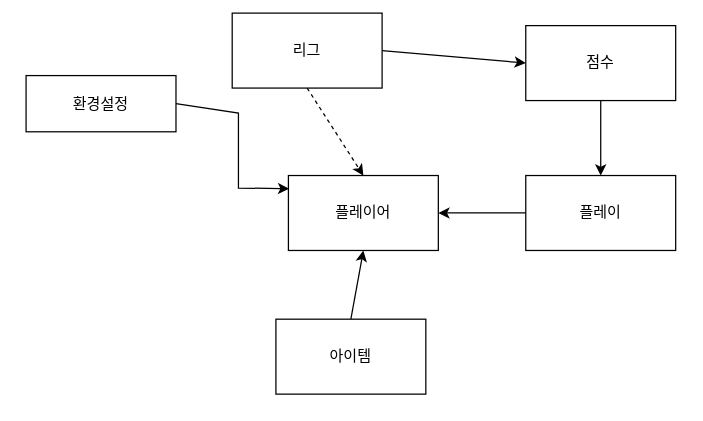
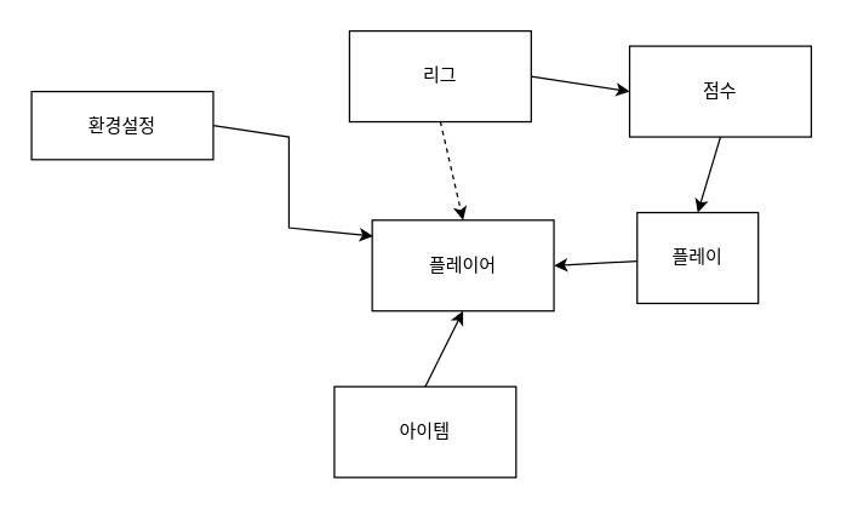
- <mxCell id="5" value="리그" style="rounded=0;whiteSpace=wrap;html=1;" vertex="1" parent="1"><mxGeometry x="185" y="10" width="120" height="60" as="geometry" /></mxCell>
+ <mxCell id="5" value="리그" style="rounded=0;whiteSpace=wrap;html=1;" vertex="1" parent="1"><mxGeometry x="230" y="20" width="120" height="60" as="geometry" /></mxCell>
- <mxCell id="10" value="점수" style="rounded=0;whiteSpace=wrap;html=1;" vertex="1" parent="1"><mxGeometry x="420" y="20" width="120" height="60" as="geometry" /></mxCell>
+ <mxCell id="10" value="점수" style="rounded=0;whiteSpace=wrap;html=1;" vertex="1" parent="1"><mxGeometry x="415" y="30" width="120" height="60" as="geometry" /></mxCell>
- <mxCell id="2" value="플레이어" style="rounded=0;whiteSpace=wrap;html=1;" vertex="1" parent="1"><mxGeometry x="230" y="140" width="120" height="60" as="geometry" /></mxCell>
+ <mxCell id="2" value="플레이어" style="rounded=0;whiteSpace=wrap;html=1;" vertex="1" parent="1"><mxGeometry x="245" y="145" width="120" height="60" as="geometry" /></mxCell>
- <mxCell id="9" value="플레이" style="rounded=0;whiteSpace=wrap;html=1;" vertex="1" parent="1"><mxGeometry x="420" y="140" width="120" height="60" as="geometry" /></mxCell>
+ <mxCell id="9" value="플레이" style="rounded=0;whiteSpace=wrap;html=1;" vertex="1" parent="1"><mxGeometry x="420" y="140" width="80" height="60" as="geometry" /></mxCell>
